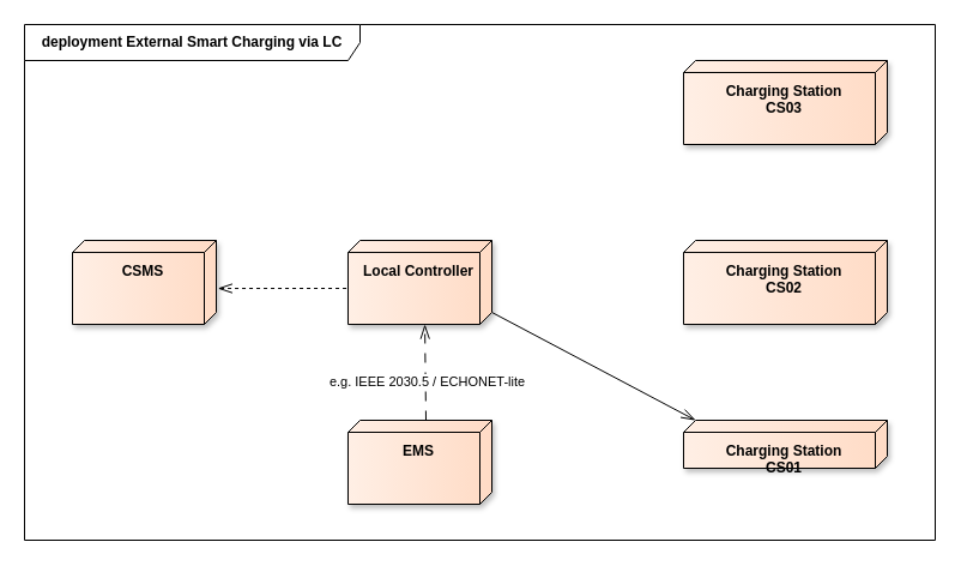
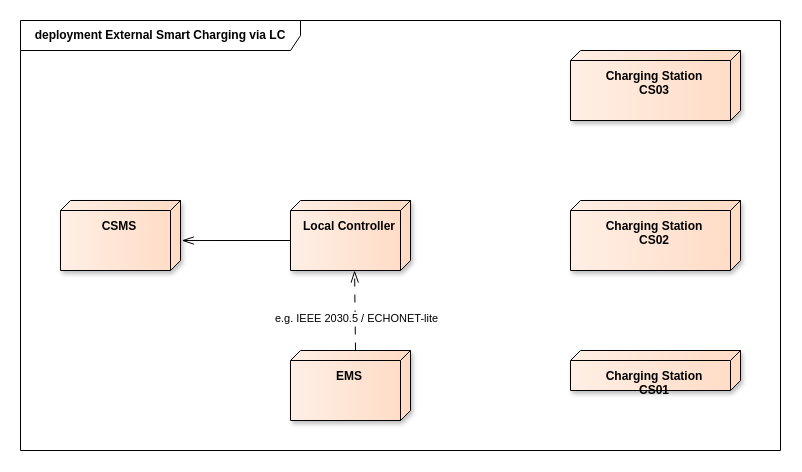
- <mxCell id="7" style="rounded=0;orthogonalLoop=1;jettySize=auto;html=1;endArrow=none;endFill=0;endSize=10;startSize=10;startArrow=openThin;startFill=0;entryX=0;entryY=0;entryDx=40;entryDy=120;entryPerimeter=0;exitX=0.572;exitY=-0.011;exitDx=0;exitDy=0;exitPerimeter=0;dashed=1;" parent="1" source="6" target="8" edge="1"><mxGeometry relative="1" as="geometry"><mxPoint x="250" y="670" as="sourcePoint" /><mxPoint x="620" y="670" as="targetPoint" /></mxGeometry></mxCell>
+ <mxCell id="7" style="rounded=0;orthogonalLoop=1;jettySize=auto;html=1;endArrow=none;endFill=0;endSize=10;startSize=10;startArrow=openThin;startFill=0;entryX=0;entryY=0;entryDx=40;entryDy=120;entryPerimeter=0;exitX=0.572;exitY=-0.011;exitDx=0;exitDy=0;exitPerimeter=0;" parent="1" source="6" target="8" edge="1"><mxGeometry relative="1" as="geometry"><mxPoint x="250" y="670" as="sourcePoint" /><mxPoint x="620" y="670" as="targetPoint" /></mxGeometry></mxCell>
- <mxCell id="5" style="rounded=0;orthogonalLoop=1;jettySize=auto;html=1;endArrow=openThin;endFill=0;endSize=10;startSize=10;startArrow=none;startFill=0;entryX=0;entryY=0;entryDx=0;entryDy=160;entryPerimeter=0;exitX=0;exitY=0;exitDx=60;exitDy=0;exitPerimeter=0;jumpStyle=arc;jumpSize=10;" parent="1" source="8" target="10" edge="1"><mxGeometry relative="1" as="geometry"><mxPoint x="420" y="250" as="sourcePoint" /><mxPoint x="580" y="250" as="targetPoint" /></mxGeometry></mxCell>
